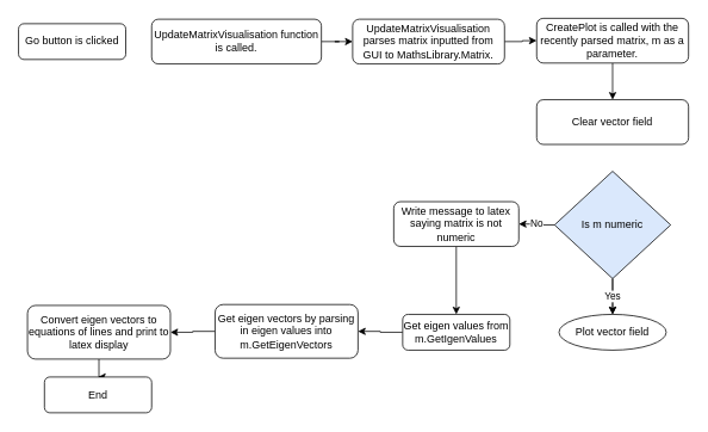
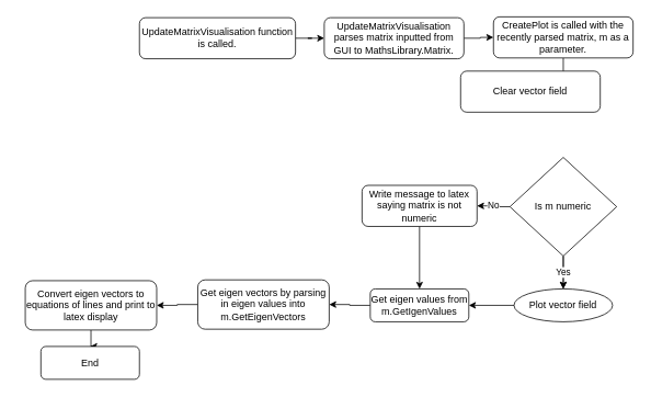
- <mxCell id="2" value="Go button is clicked" style="rounded=1;whiteSpace=wrap;html=1;fontSize=12;glass=0;strokeWidth=1;shadow=0;" vertex="1" parent="1"><mxGeometry x="20" y="26" width="120" height="40" as="geometry" /></mxCell>
- <mxCell id="16" value="Clear vector field" style="rounded=1;whiteSpace=wrap;html=1;fontSize=12;glass=0;strokeWidth=1;shadow=0;" vertex="1" parent="1"><mxGeometry x="600" y="111" width="170" height="50" as="geometry" /></mxCell>
+ <mxCell id="16" value="Clear vector field" style="rounded=1;whiteSpace=wrap;html=1;fontSize=12;glass=0;strokeWidth=1;shadow=0;" vertex="1" parent="1"><mxGeometry x="560" y="86" width="170" height="50" as="geometry" /></mxCell>
- <mxCell id="13" value="Is m numeric" style="rhombus;whiteSpace=wrap;html=1;fillColor=#dae8fc;" vertex="1" parent="1"><mxGeometry x="620" y="191" width="130" height="120" as="geometry" /></mxCell>
+ <mxCell id="13" value="Is m numeric" style="rhombus;whiteSpace=wrap;html=1;" vertex="1" parent="1"><mxGeometry x="620" y="191" width="130" height="120" as="geometry" /></mxCell>
+ <mxCell id="14" value="" style="edgeStyle=orthogonalEdgeStyle;rounded=0;orthogonalLoop=1;jettySize=auto;html=1;" edge="1" parent="1" source="15" target="20"><mxGeometry relative="1" as="geometry" /></mxCell>
